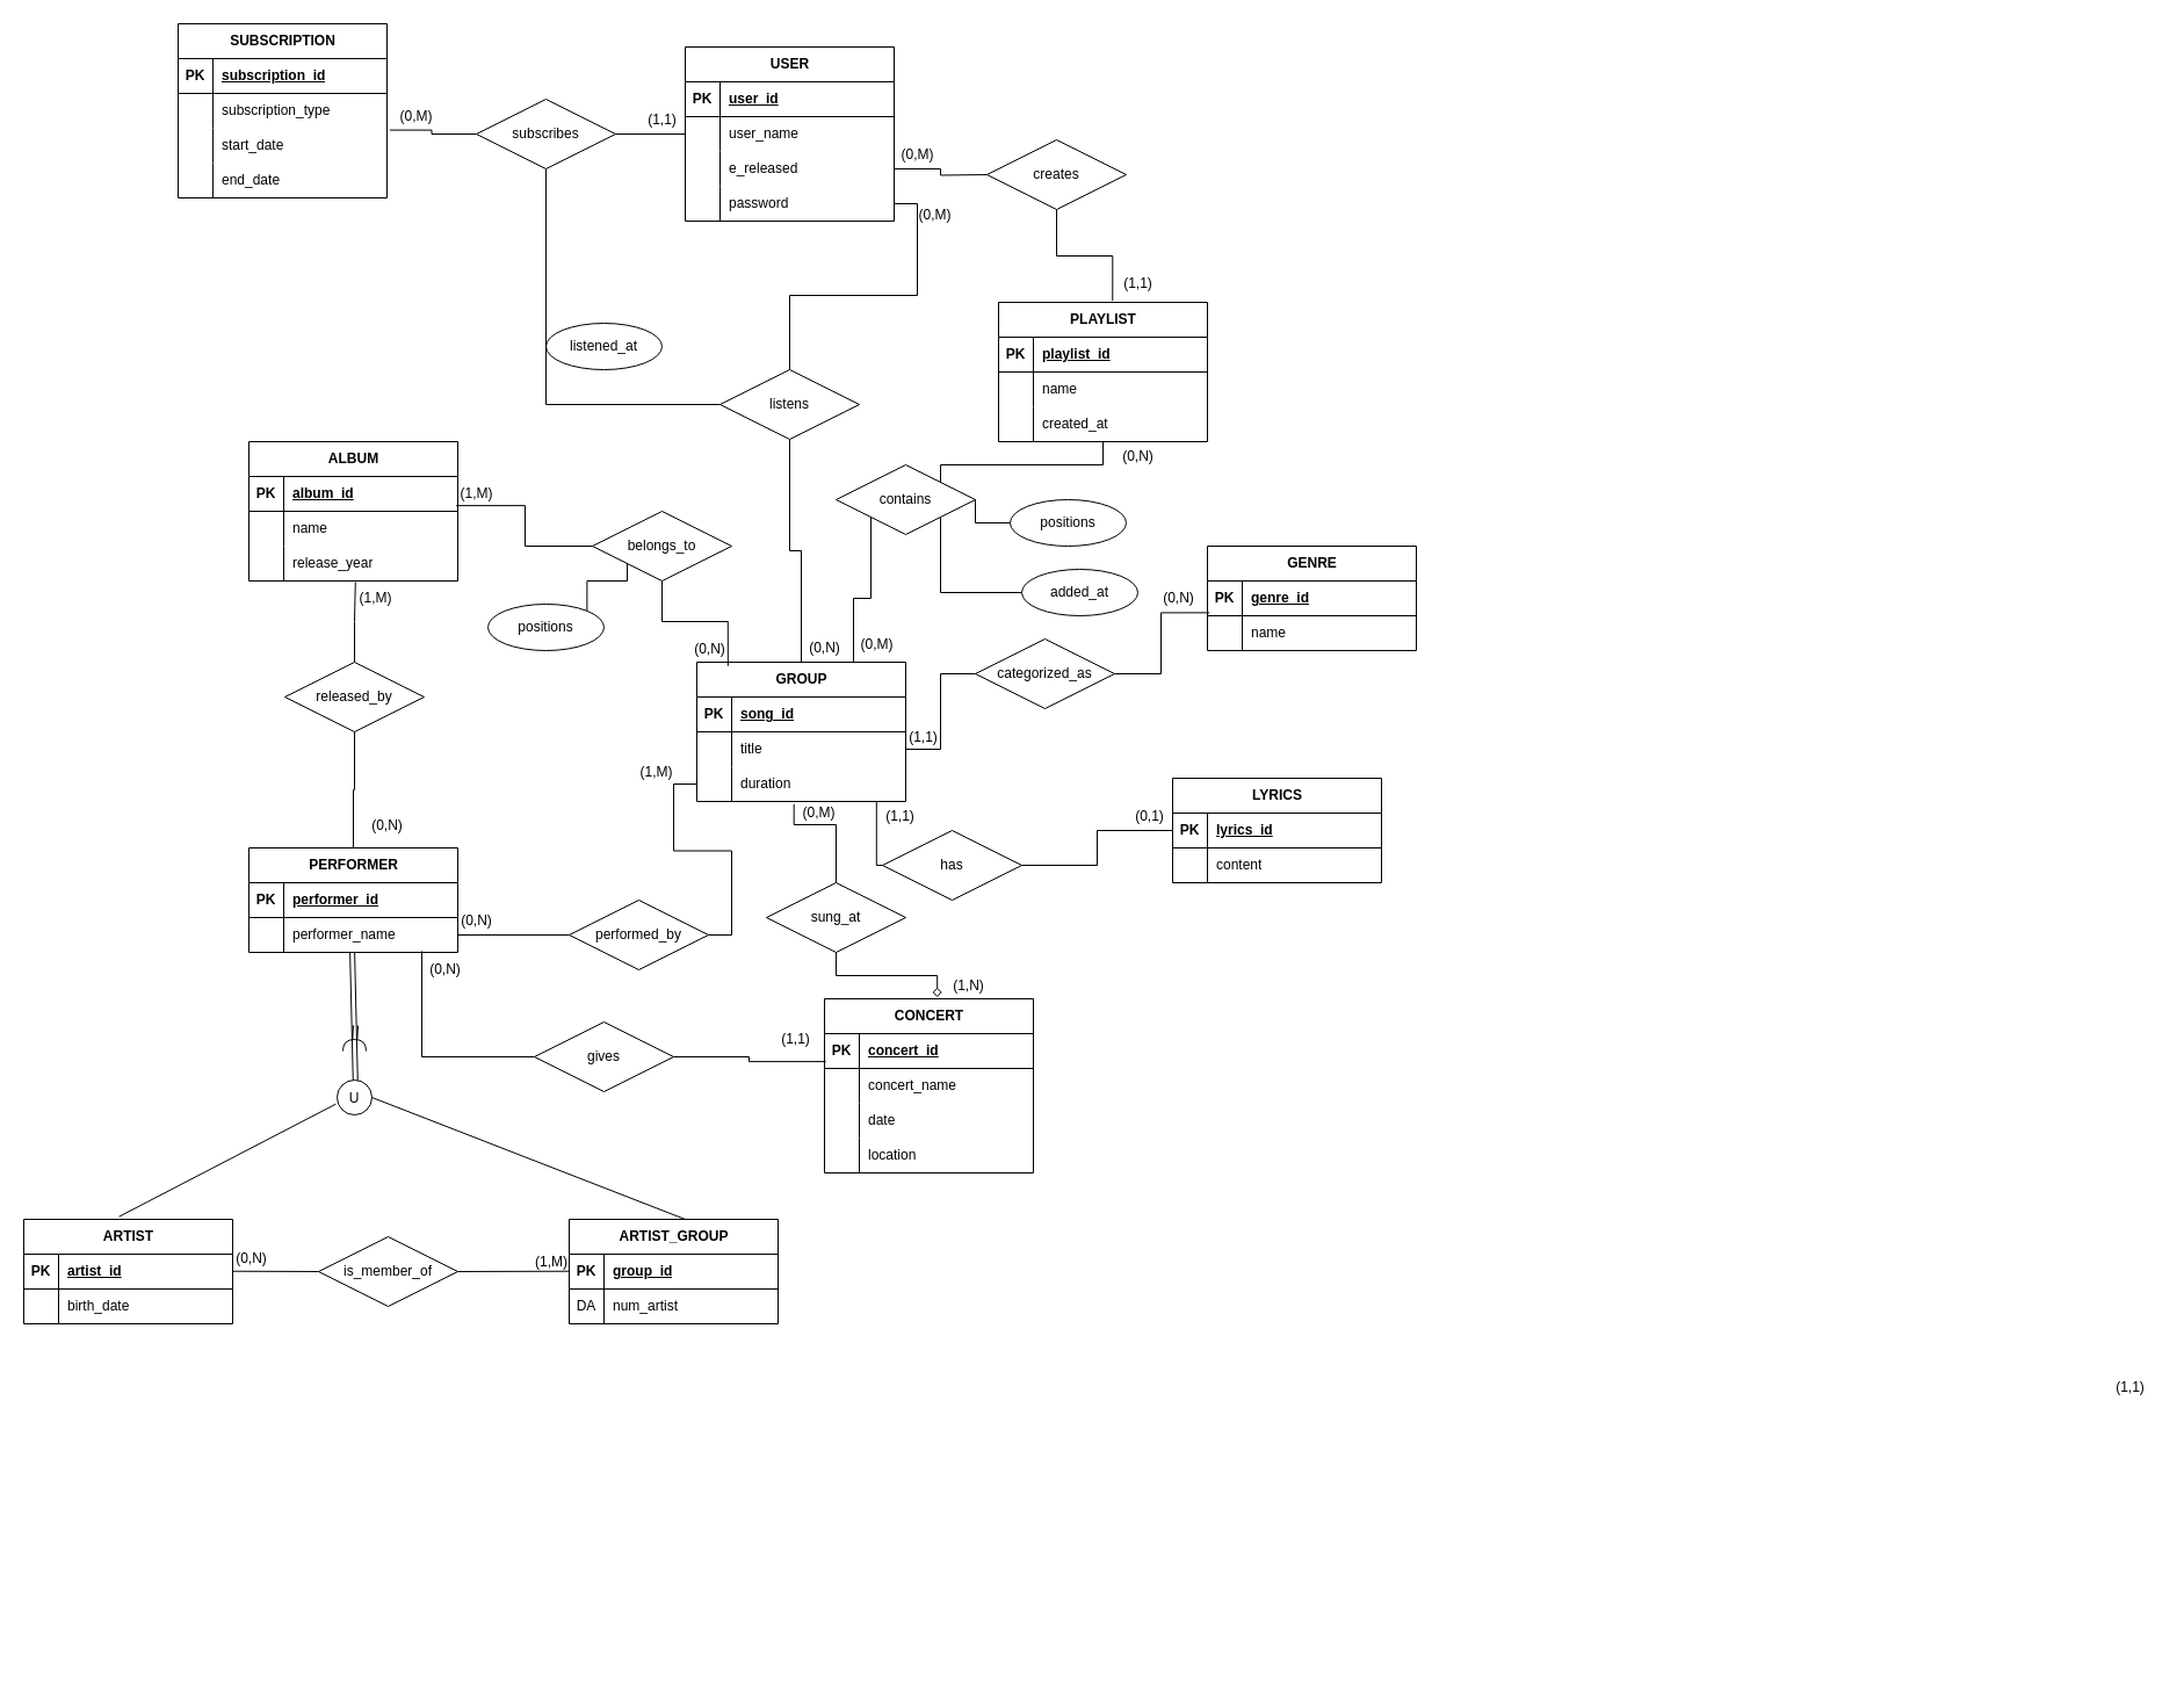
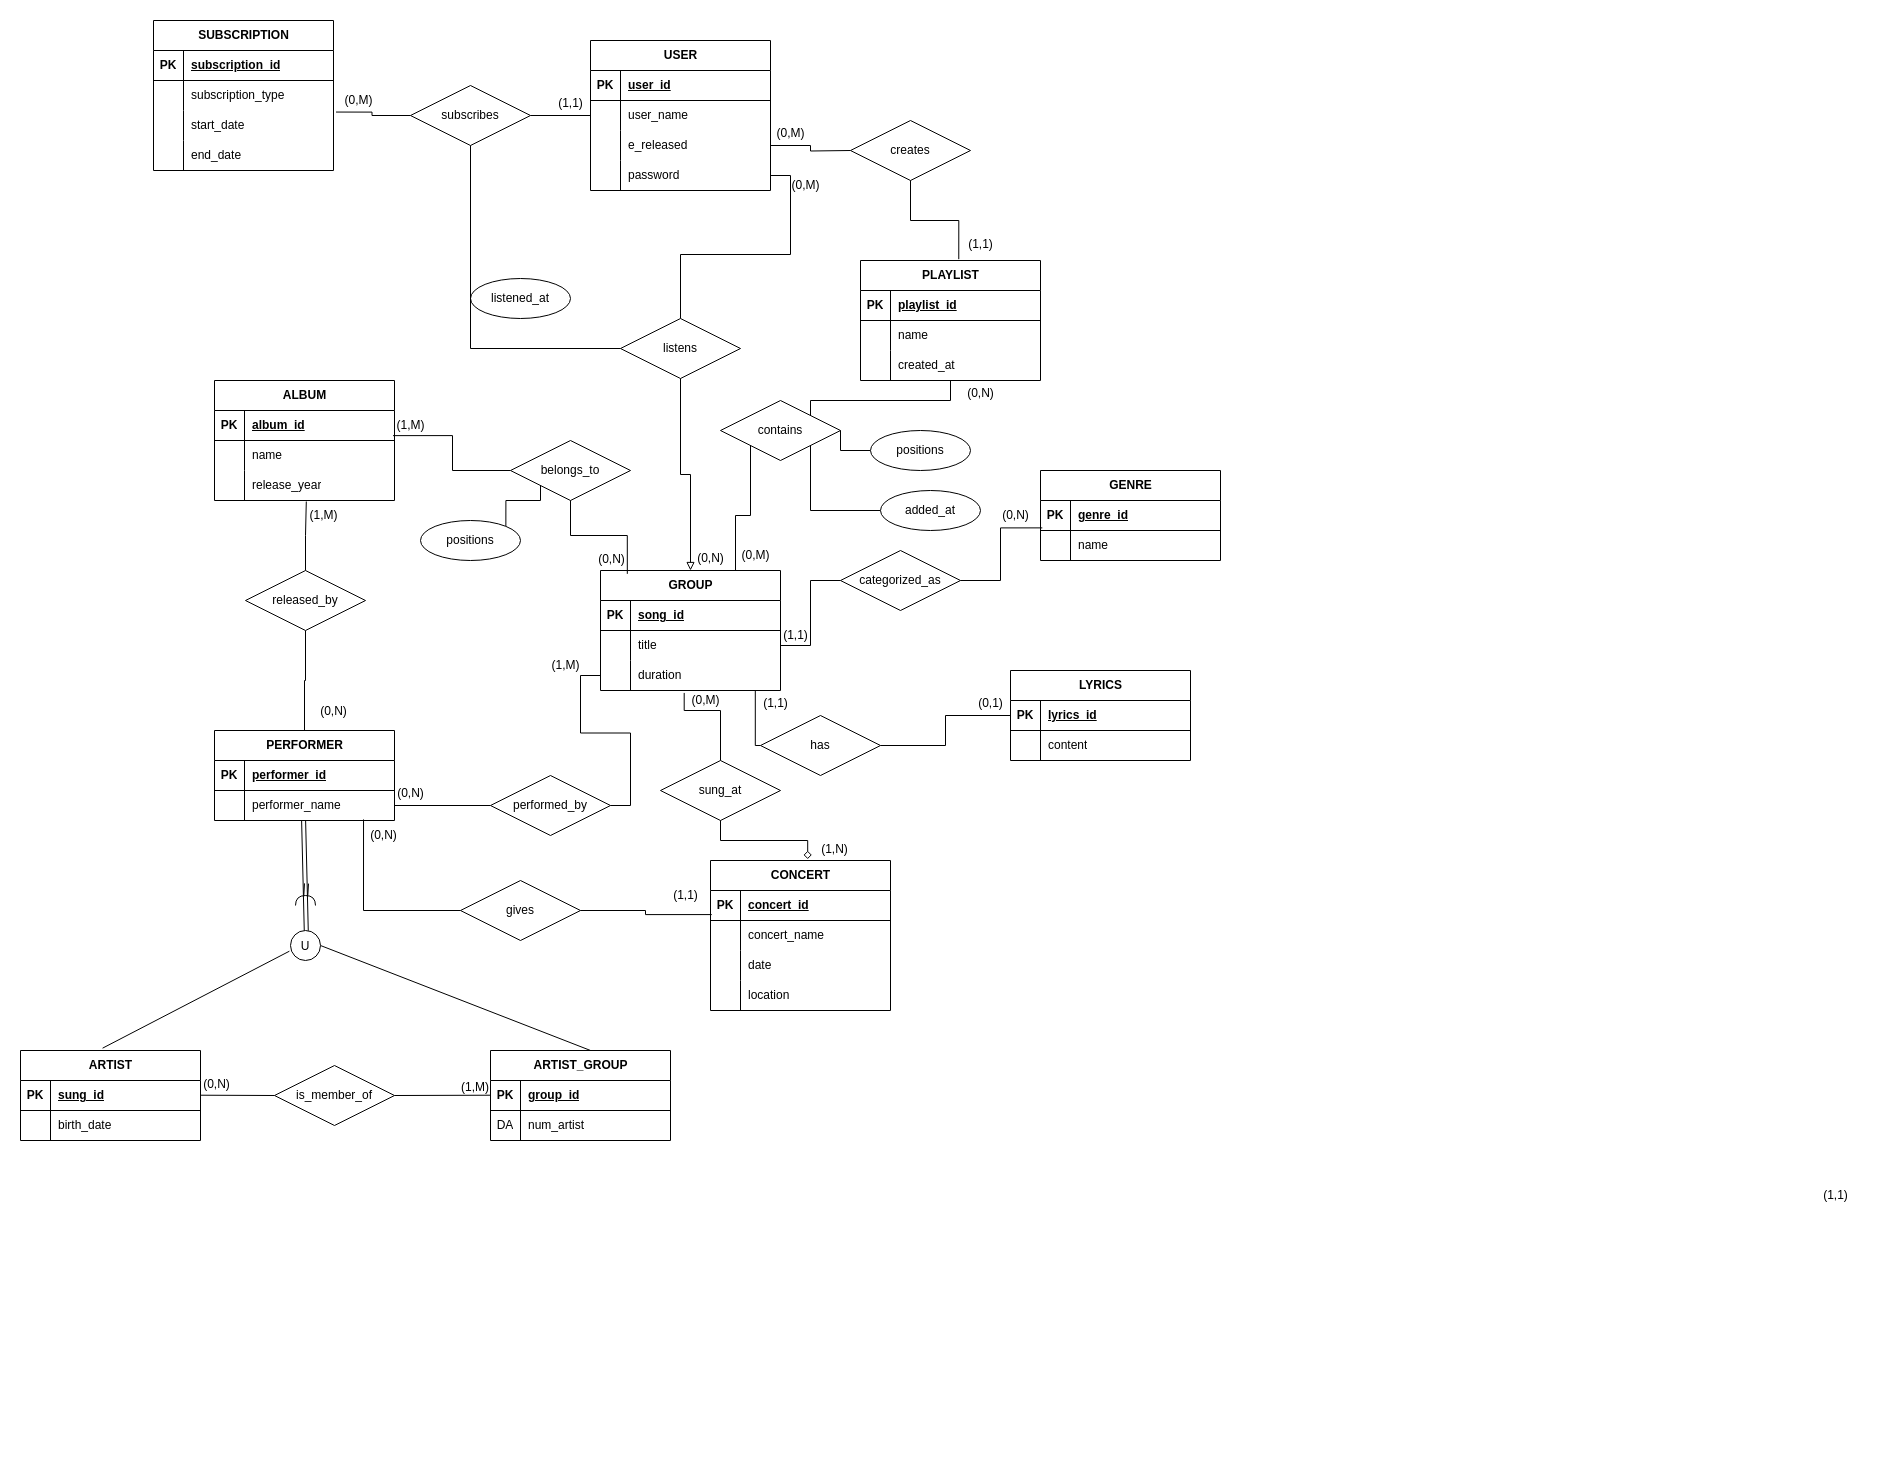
- <mxCell id="149" style="edgeStyle=orthogonalEdgeStyle;rounded=0;orthogonalLoop=1;jettySize=auto;html=1;exitX=0.5;exitY=1;exitDx=0;exitDy=0;entryX=0.5;entryY=0;entryDx=0;entryDy=0;endArrow=none;endFill=0;" edge="1" parent="1" source="148" target="43"><mxGeometry relative="1" as="geometry" /></mxCell>
+ <mxCell id="149" style="edgeStyle=orthogonalEdgeStyle;rounded=0;orthogonalLoop=1;jettySize=auto;html=1;exitX=0.5;exitY=1;exitDx=0;exitDy=0;entryX=0.5;entryY=0;entryDx=0;entryDy=0;endArrow=block;endFill=0;" edge="1" parent="1" source="148" target="43"><mxGeometry relative="1" as="geometry" /></mxCell>
- <mxCell id="5" value="artist_id" style="shape=partialRectangle;connectable=0;fillColor=none;top=0;left=0;bottom=0;right=0;align=left;spacingLeft=6;fontStyle=5;overflow=hidden;whiteSpace=wrap;html=1;" vertex="1" parent="3"><mxGeometry x="30" width="150" height="30" as="geometry"><mxRectangle width="150" height="30" as="alternateBounds" /></mxGeometry></mxCell>
+ <mxCell id="5" value="sung_id" style="shape=partialRectangle;connectable=0;fillColor=none;top=0;left=0;bottom=0;right=0;align=left;spacingLeft=6;fontStyle=5;overflow=hidden;whiteSpace=wrap;html=1;" vertex="1" parent="3"><mxGeometry x="30" width="150" height="30" as="geometry"><mxRectangle width="150" height="30" as="alternateBounds" /></mxGeometry></mxCell>
